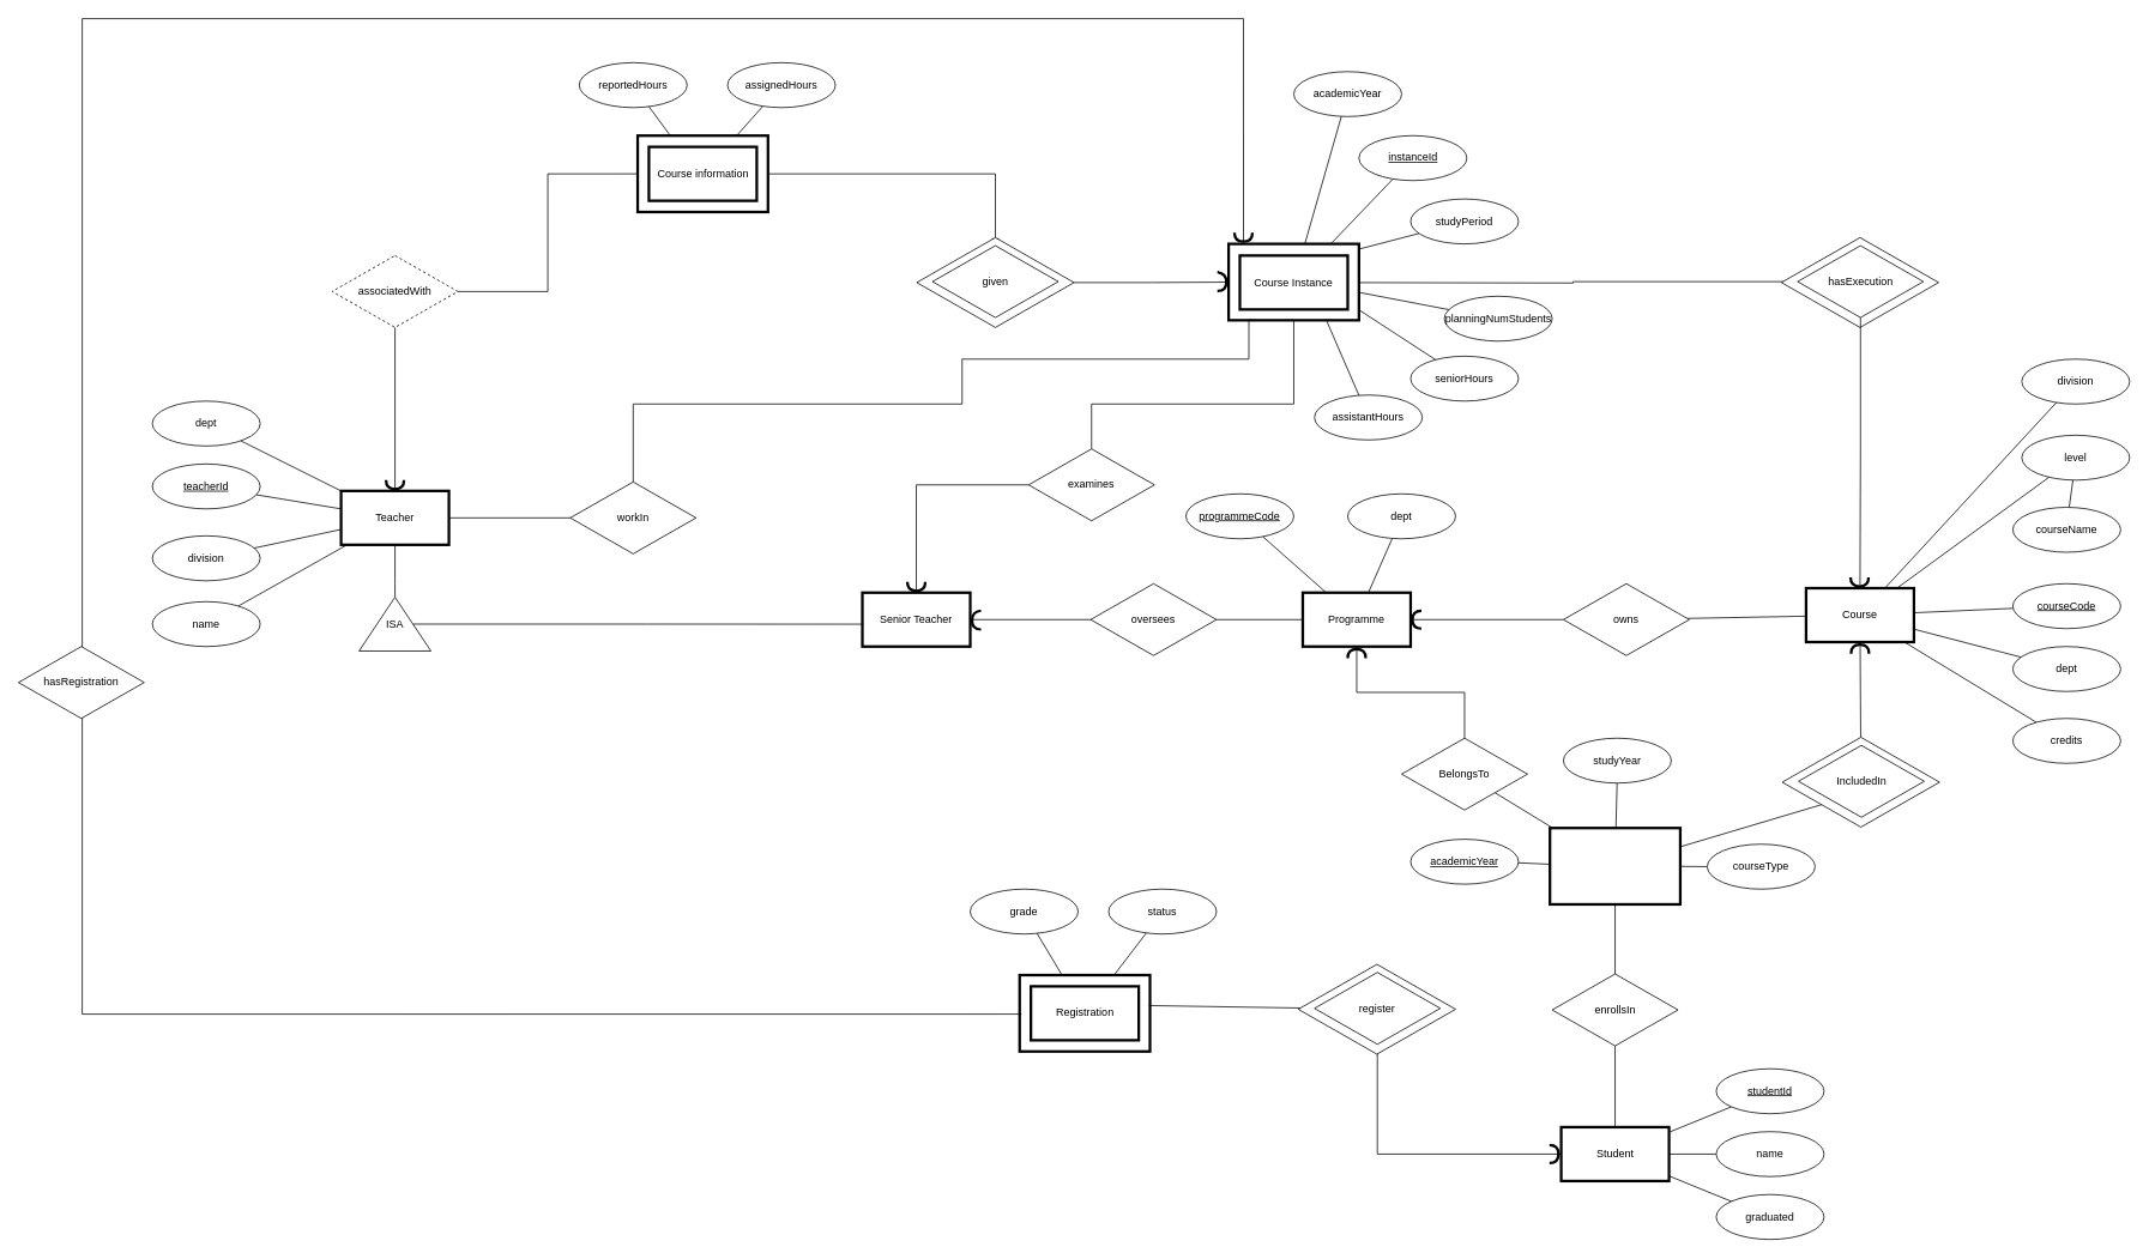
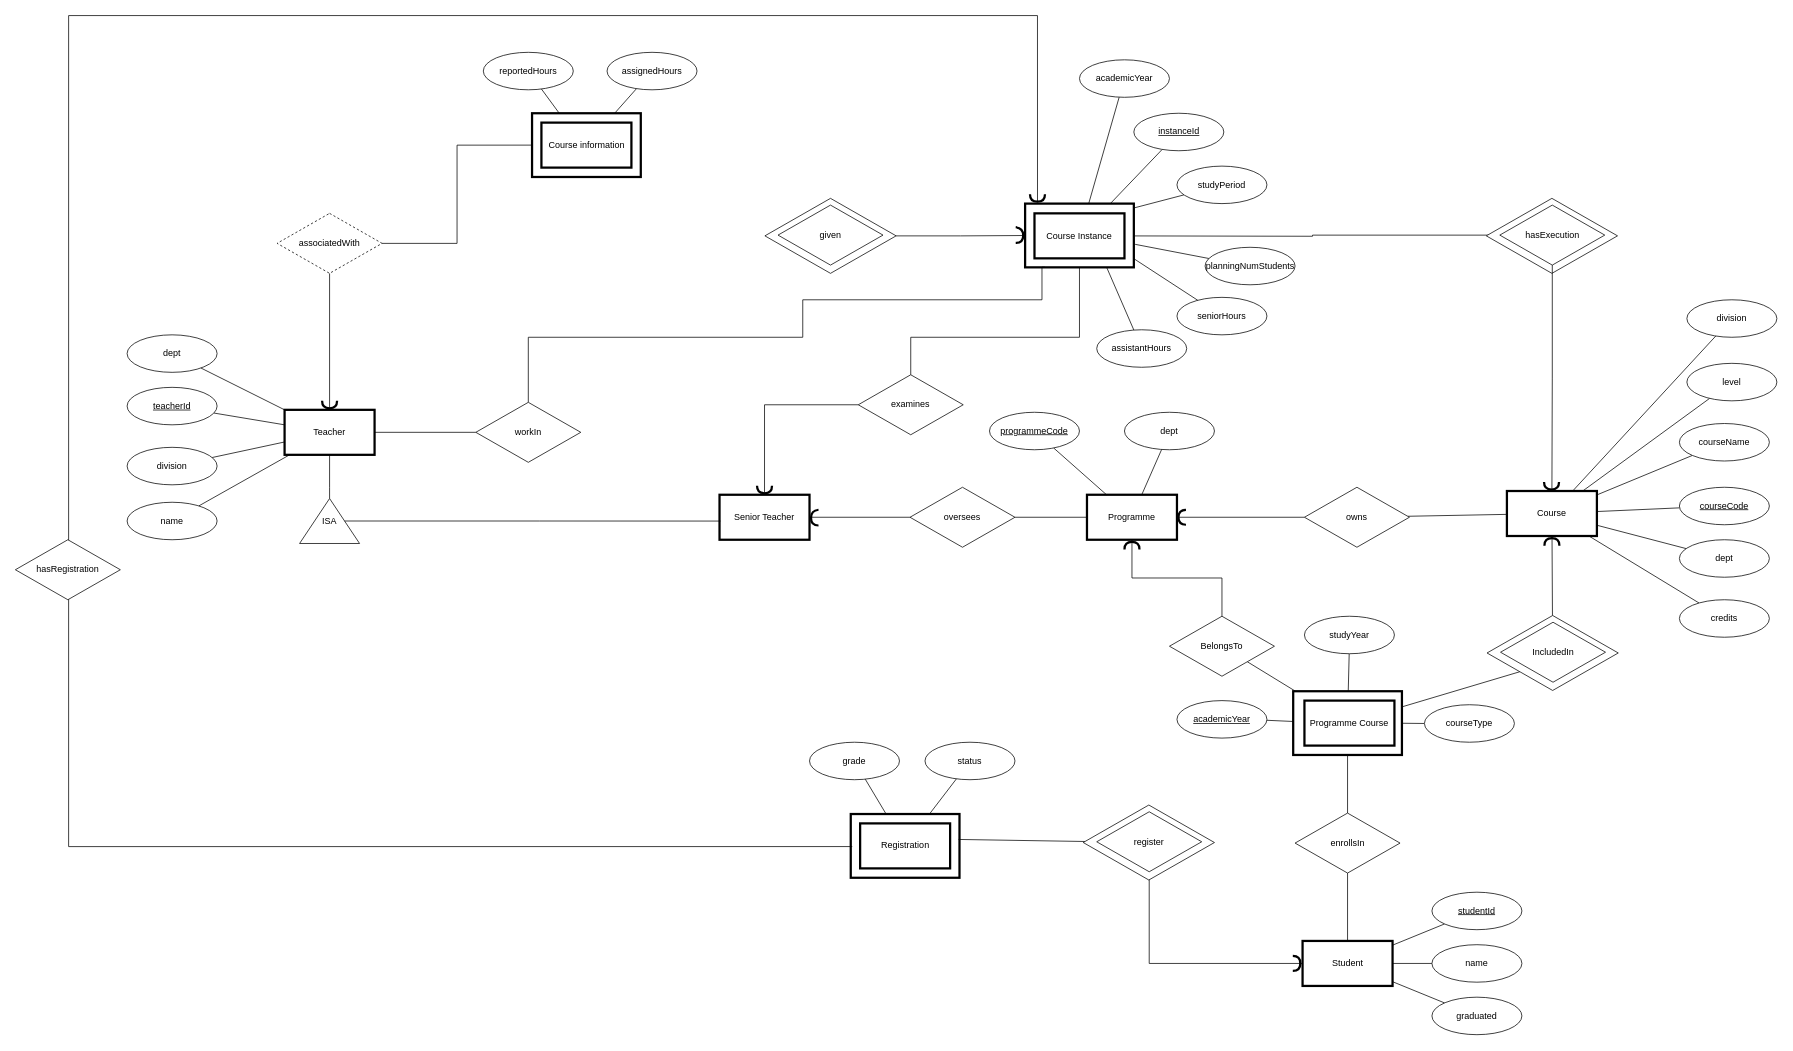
- <mxCell id="53" style="edgeStyle=orthogonalEdgeStyle;rounded=0;orthogonalLoop=1;jettySize=auto;html=1;" parent="1" source="108" target="105" edge="1"><mxGeometry relative="1" as="geometry"><mxPoint x="906.5" y="221.25" as="sourcePoint" /></mxGeometry></mxCell>
- <mxCell id="25" value="" style="rounded=0;orthogonalLoop=1;jettySize=auto;html=1;endArrow=none;endFill=0;" parent="1" source="26" target="30" edge="1"><mxGeometry relative="1" as="geometry" /></mxCell>
+ <mxCell id="25" value="" style="rounded=0;orthogonalLoop=1;jettySize=auto;html=1;endArrow=none;endFill=0;" parent="1" source="26" target="22" edge="1"><mxGeometry relative="1" as="geometry" /></mxCell>
+ <mxCell id="79" value="Programme Course" style="rounded=0;whiteSpace=wrap;html=1;strokeWidth=3;" parent="1" vertex="1"><mxGeometry x="1739" y="933.5" width="120" height="60" as="geometry" /></mxCell>
